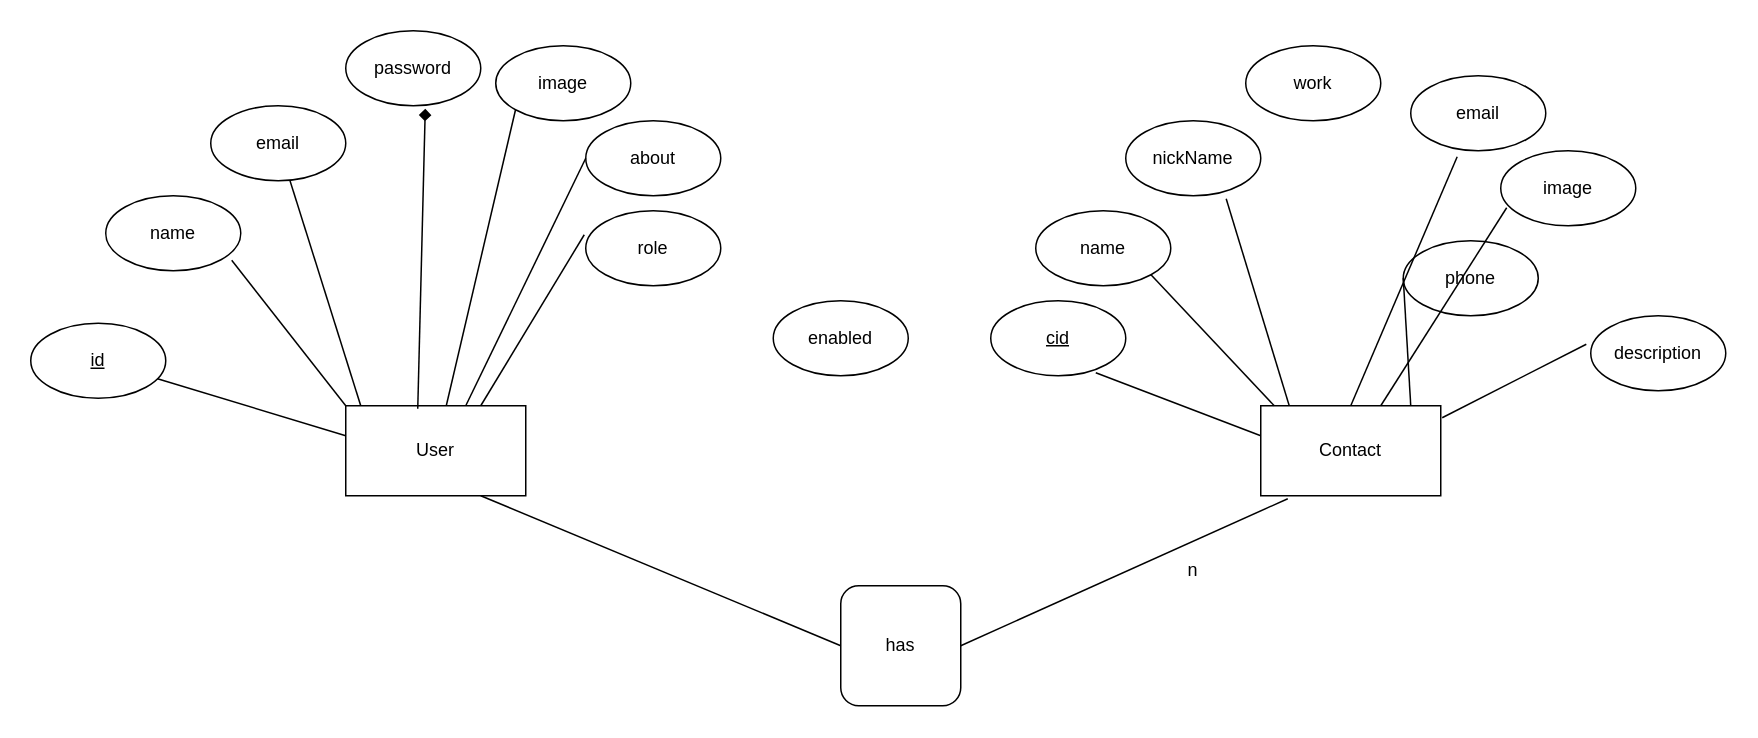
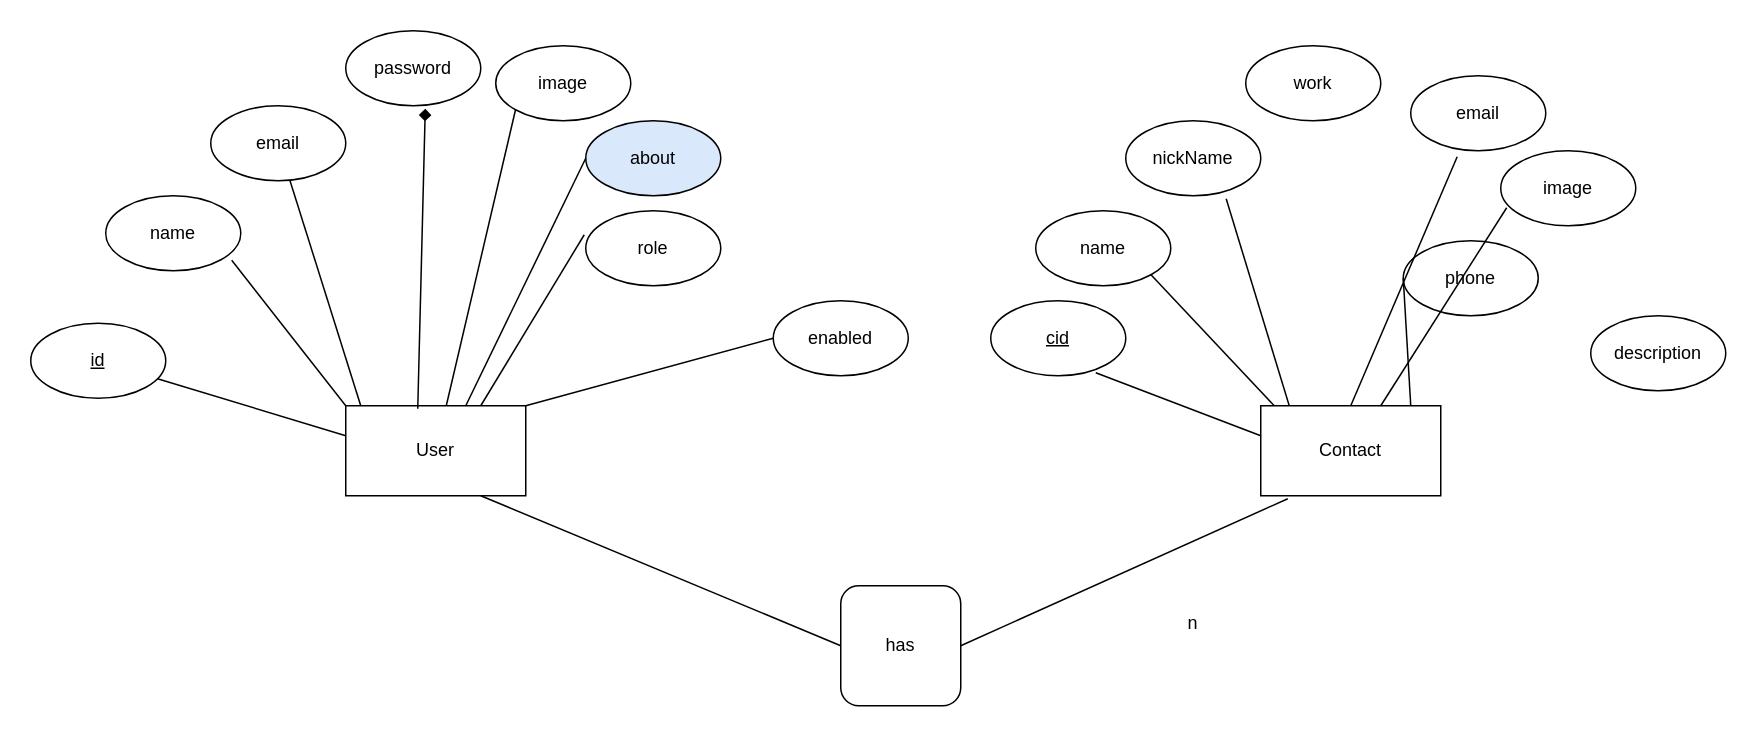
- <mxCell id="8" value="about" style="ellipse;whiteSpace=wrap;html=1;" vertex="1" parent="1"><mxGeometry x="390" y="80" width="90" height="50" as="geometry" /></mxCell>
+ <mxCell id="8" value="about" style="ellipse;whiteSpace=wrap;html=1;fillColor=#dae8fc;" vertex="1" parent="1"><mxGeometry x="390" y="80" width="90" height="50" as="geometry" /></mxCell>
+ <mxCell id="34" value="" style="endArrow=none;html=1;entryX=0;entryY=0.5;entryDx=0;entryDy=0;exitX=1;exitY=0;exitDx=0;exitDy=0;" edge="1" parent="1" source="2" target="10"><mxGeometry width="50" height="50" relative="1" as="geometry"><mxPoint x="330" y="280" as="sourcePoint" /><mxPoint x="439.01" y="166" as="targetPoint" /></mxGeometry></mxCell>
- <mxCell id="26" value="" style="endArrow=none;html=1;entryX=-0.033;entryY=0.38;entryDx=0;entryDy=0;entryPerimeter=0;exitX=1.008;exitY=0.133;exitDx=0;exitDy=0;exitPerimeter=0;" edge="1" parent="1" source="3" target="19"><mxGeometry width="50" height="50" relative="1" as="geometry"><mxPoint x="950" y="280" as="sourcePoint" /><mxPoint x="1060" y="185" as="targetPoint" /></mxGeometry></mxCell>
- <mxCell id="38" value="n" style="text;html=1;strokeColor=none;fillColor=none;align=center;verticalAlign=middle;whiteSpace=wrap;rounded=0;" vertex="1" parent="1"><mxGeometry x="775" y="370" width="40" height="20" as="geometry" /></mxCell>
+ <mxCell id="38" value="n" style="text;html=1;strokeColor=none;fillColor=none;align=center;verticalAlign=middle;whiteSpace=wrap;rounded=0;" vertex="1" parent="1"><mxGeometry x="775" y="405" width="40" height="20" as="geometry" /></mxCell>
